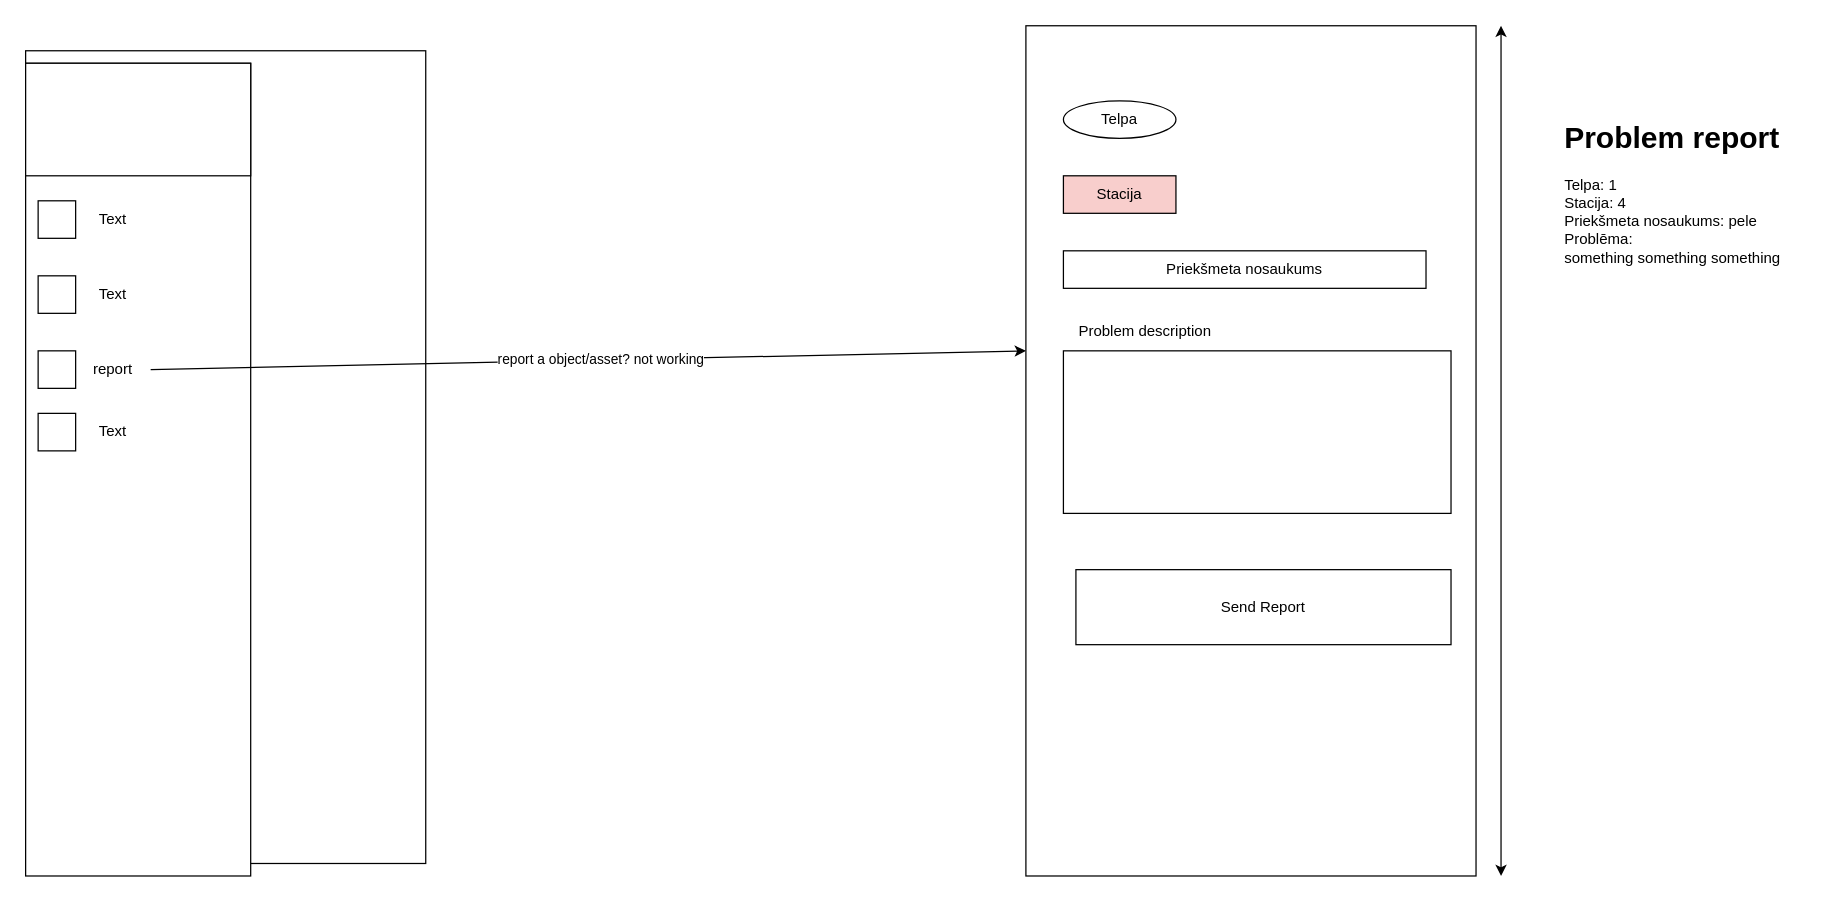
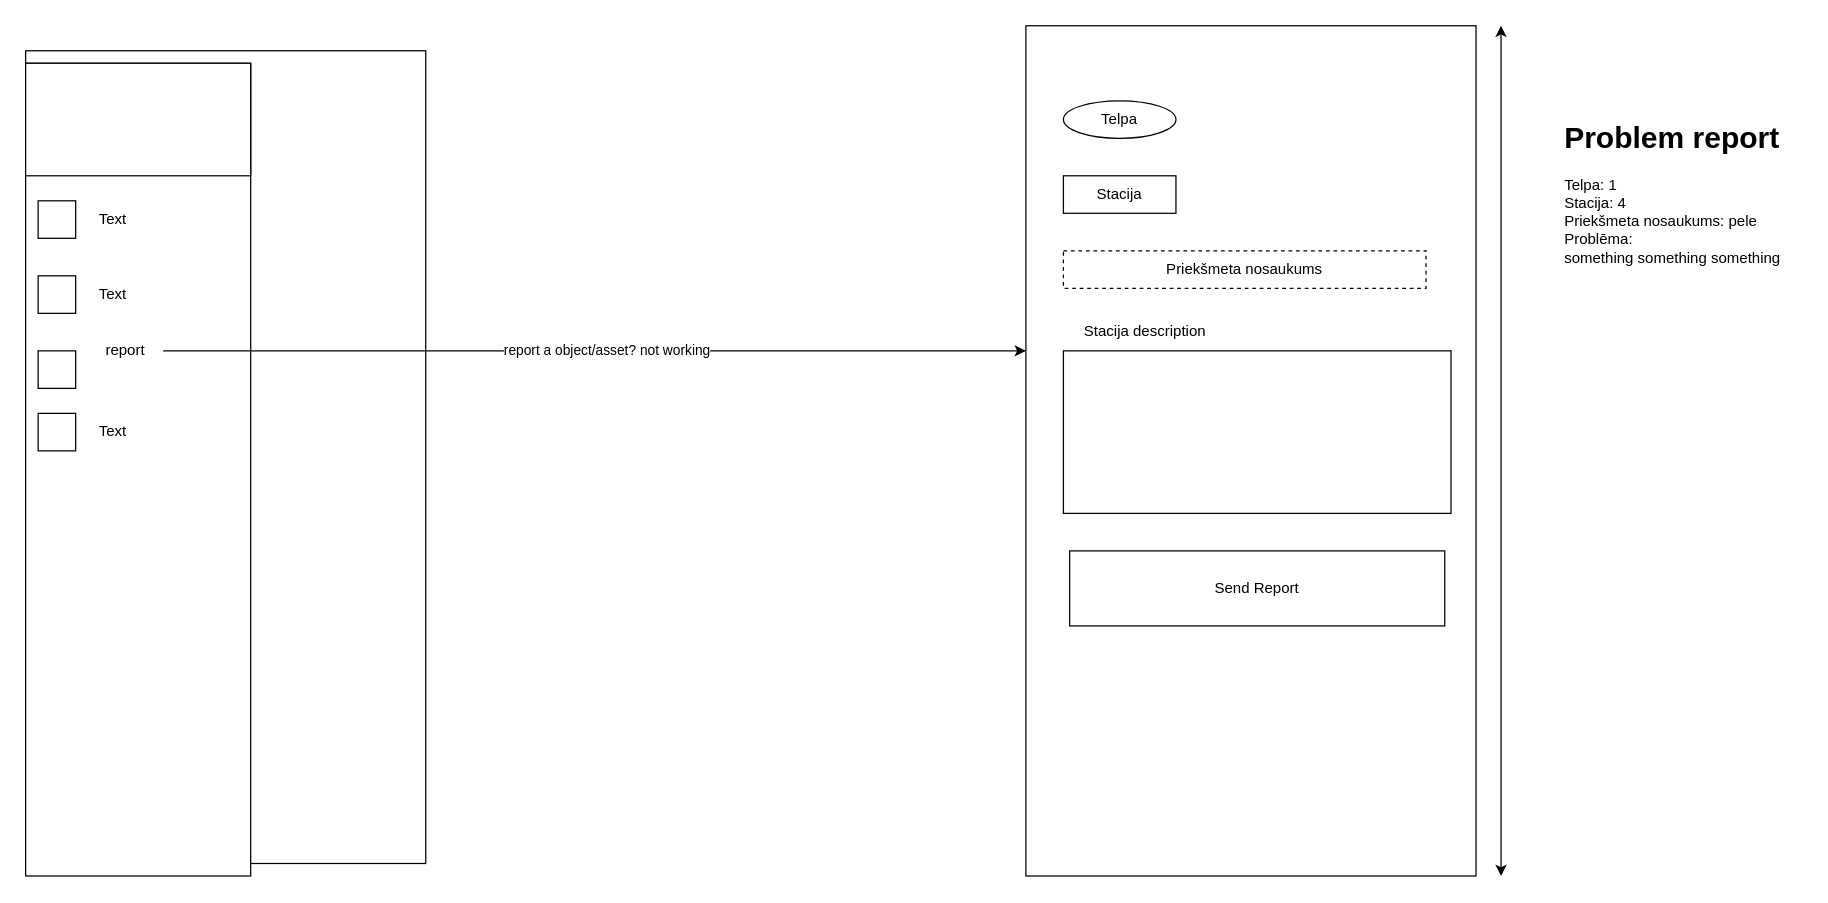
- <mxCell id="21" value="Stacija" style="rounded=0;whiteSpace=wrap;html=1;fillColor=#f8cecc;" vertex="1" parent="1"><mxGeometry x="850" y="140" width="90" height="30" as="geometry" /></mxCell>
+ <mxCell id="21" value="Stacija" style="rounded=0;whiteSpace=wrap;html=1;" vertex="1" parent="1"><mxGeometry x="850" y="140" width="90" height="30" as="geometry" /></mxCell>
- <mxCell id="22" value="Priekšmeta nosaukums" style="rounded=0;whiteSpace=wrap;html=1;" vertex="1" parent="1"><mxGeometry x="850" y="200" width="290" height="30" as="geometry" /></mxCell>
+ <mxCell id="22" value="Priekšmeta nosaukums" style="rounded=0;whiteSpace=wrap;html=1;dashed=1;" vertex="1" parent="1"><mxGeometry x="850" y="200" width="290" height="30" as="geometry" /></mxCell>
- <mxCell id="17" value="Problem description" style="text;html=1;align=center;verticalAlign=middle;resizable=0;points=[];autosize=1;strokeColor=none;fillColor=none;" vertex="1" parent="1"><mxGeometry x="850" y="250" width="130" height="30" as="geometry" /></mxCell>
+ <mxCell id="17" value="Stacija description" style="text;html=1;align=center;verticalAlign=middle;resizable=0;points=[];autosize=1;strokeColor=none;fillColor=none;" vertex="1" parent="1"><mxGeometry x="850" y="250" width="130" height="30" as="geometry" /></mxCell>
- <mxCell id="10" value="report" style="text;html=1;align=center;verticalAlign=middle;whiteSpace=wrap;rounded=0;" parent="1" vertex="1"><mxGeometry x="60" y="280" width="60" height="30" as="geometry" /></mxCell>
+ <mxCell id="10" value="report" style="text;html=1;align=center;verticalAlign=middle;whiteSpace=wrap;rounded=0;" parent="1" vertex="1"><mxGeometry x="70" y="265" width="60" height="30" as="geometry" /></mxCell>
- <mxCell id="18" value="Send Report" style="whiteSpace=wrap;html=1;" vertex="1" parent="1"><mxGeometry x="860" y="455" width="300" height="60" as="geometry" /></mxCell>
+ <mxCell id="18" value="Send Report" style="whiteSpace=wrap;html=1;" vertex="1" parent="1"><mxGeometry x="855" y="440" width="300" height="60" as="geometry" /></mxCell>
